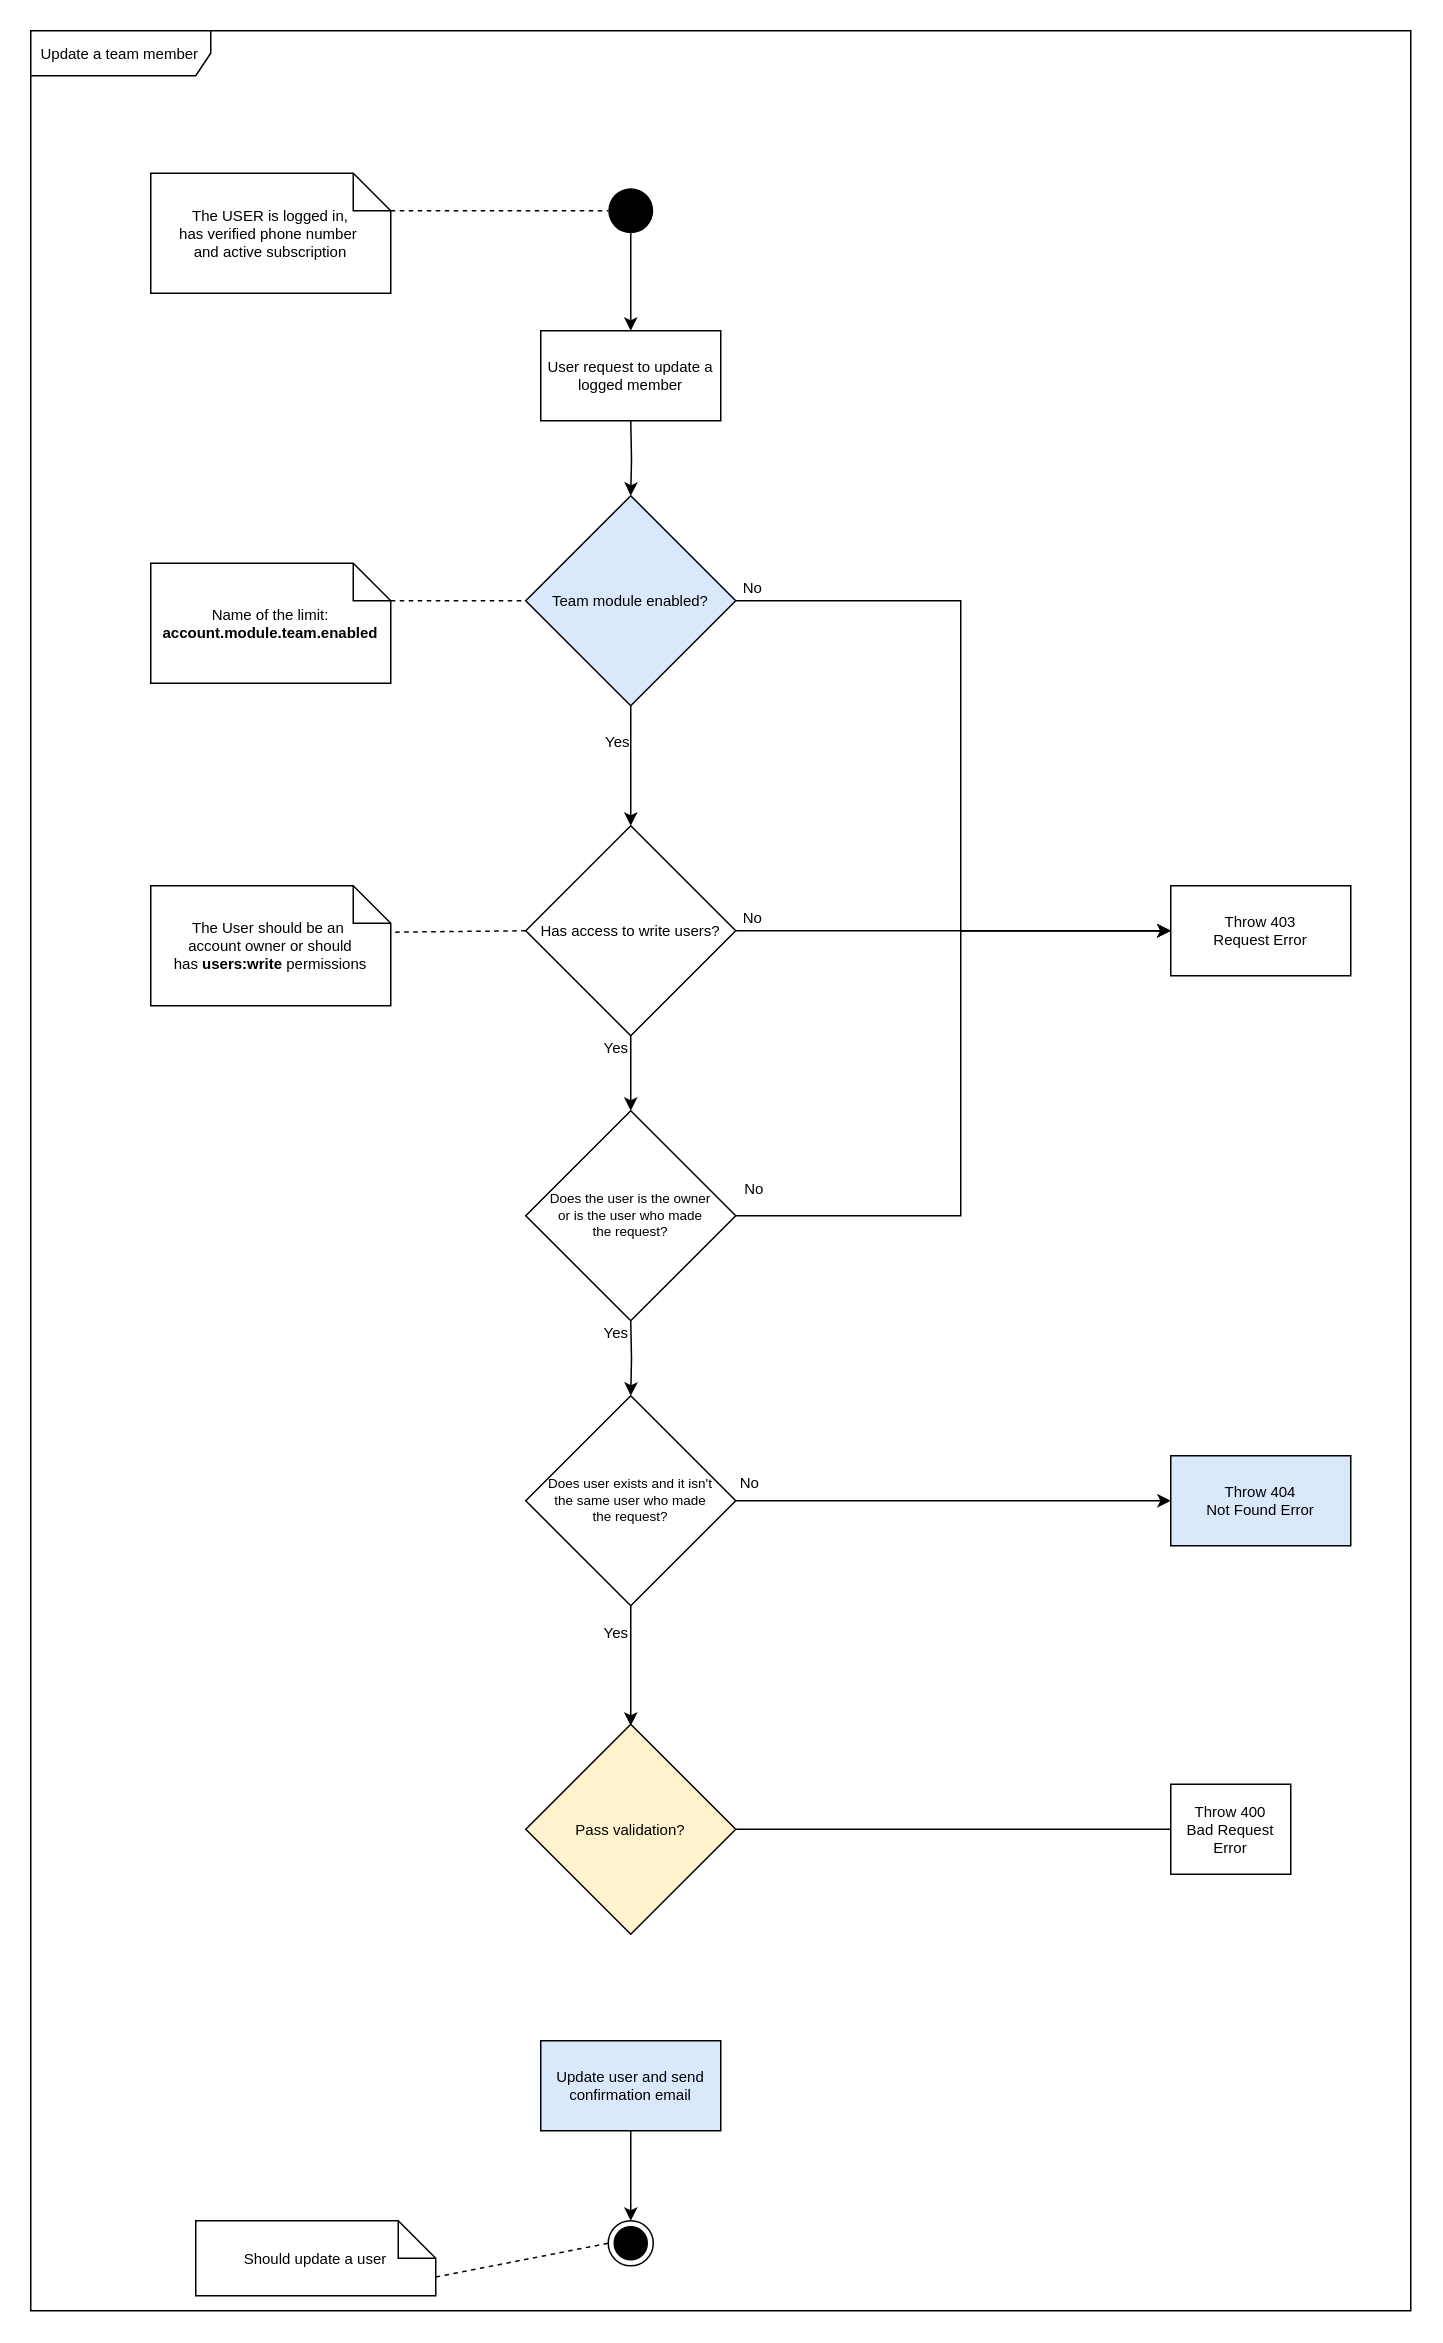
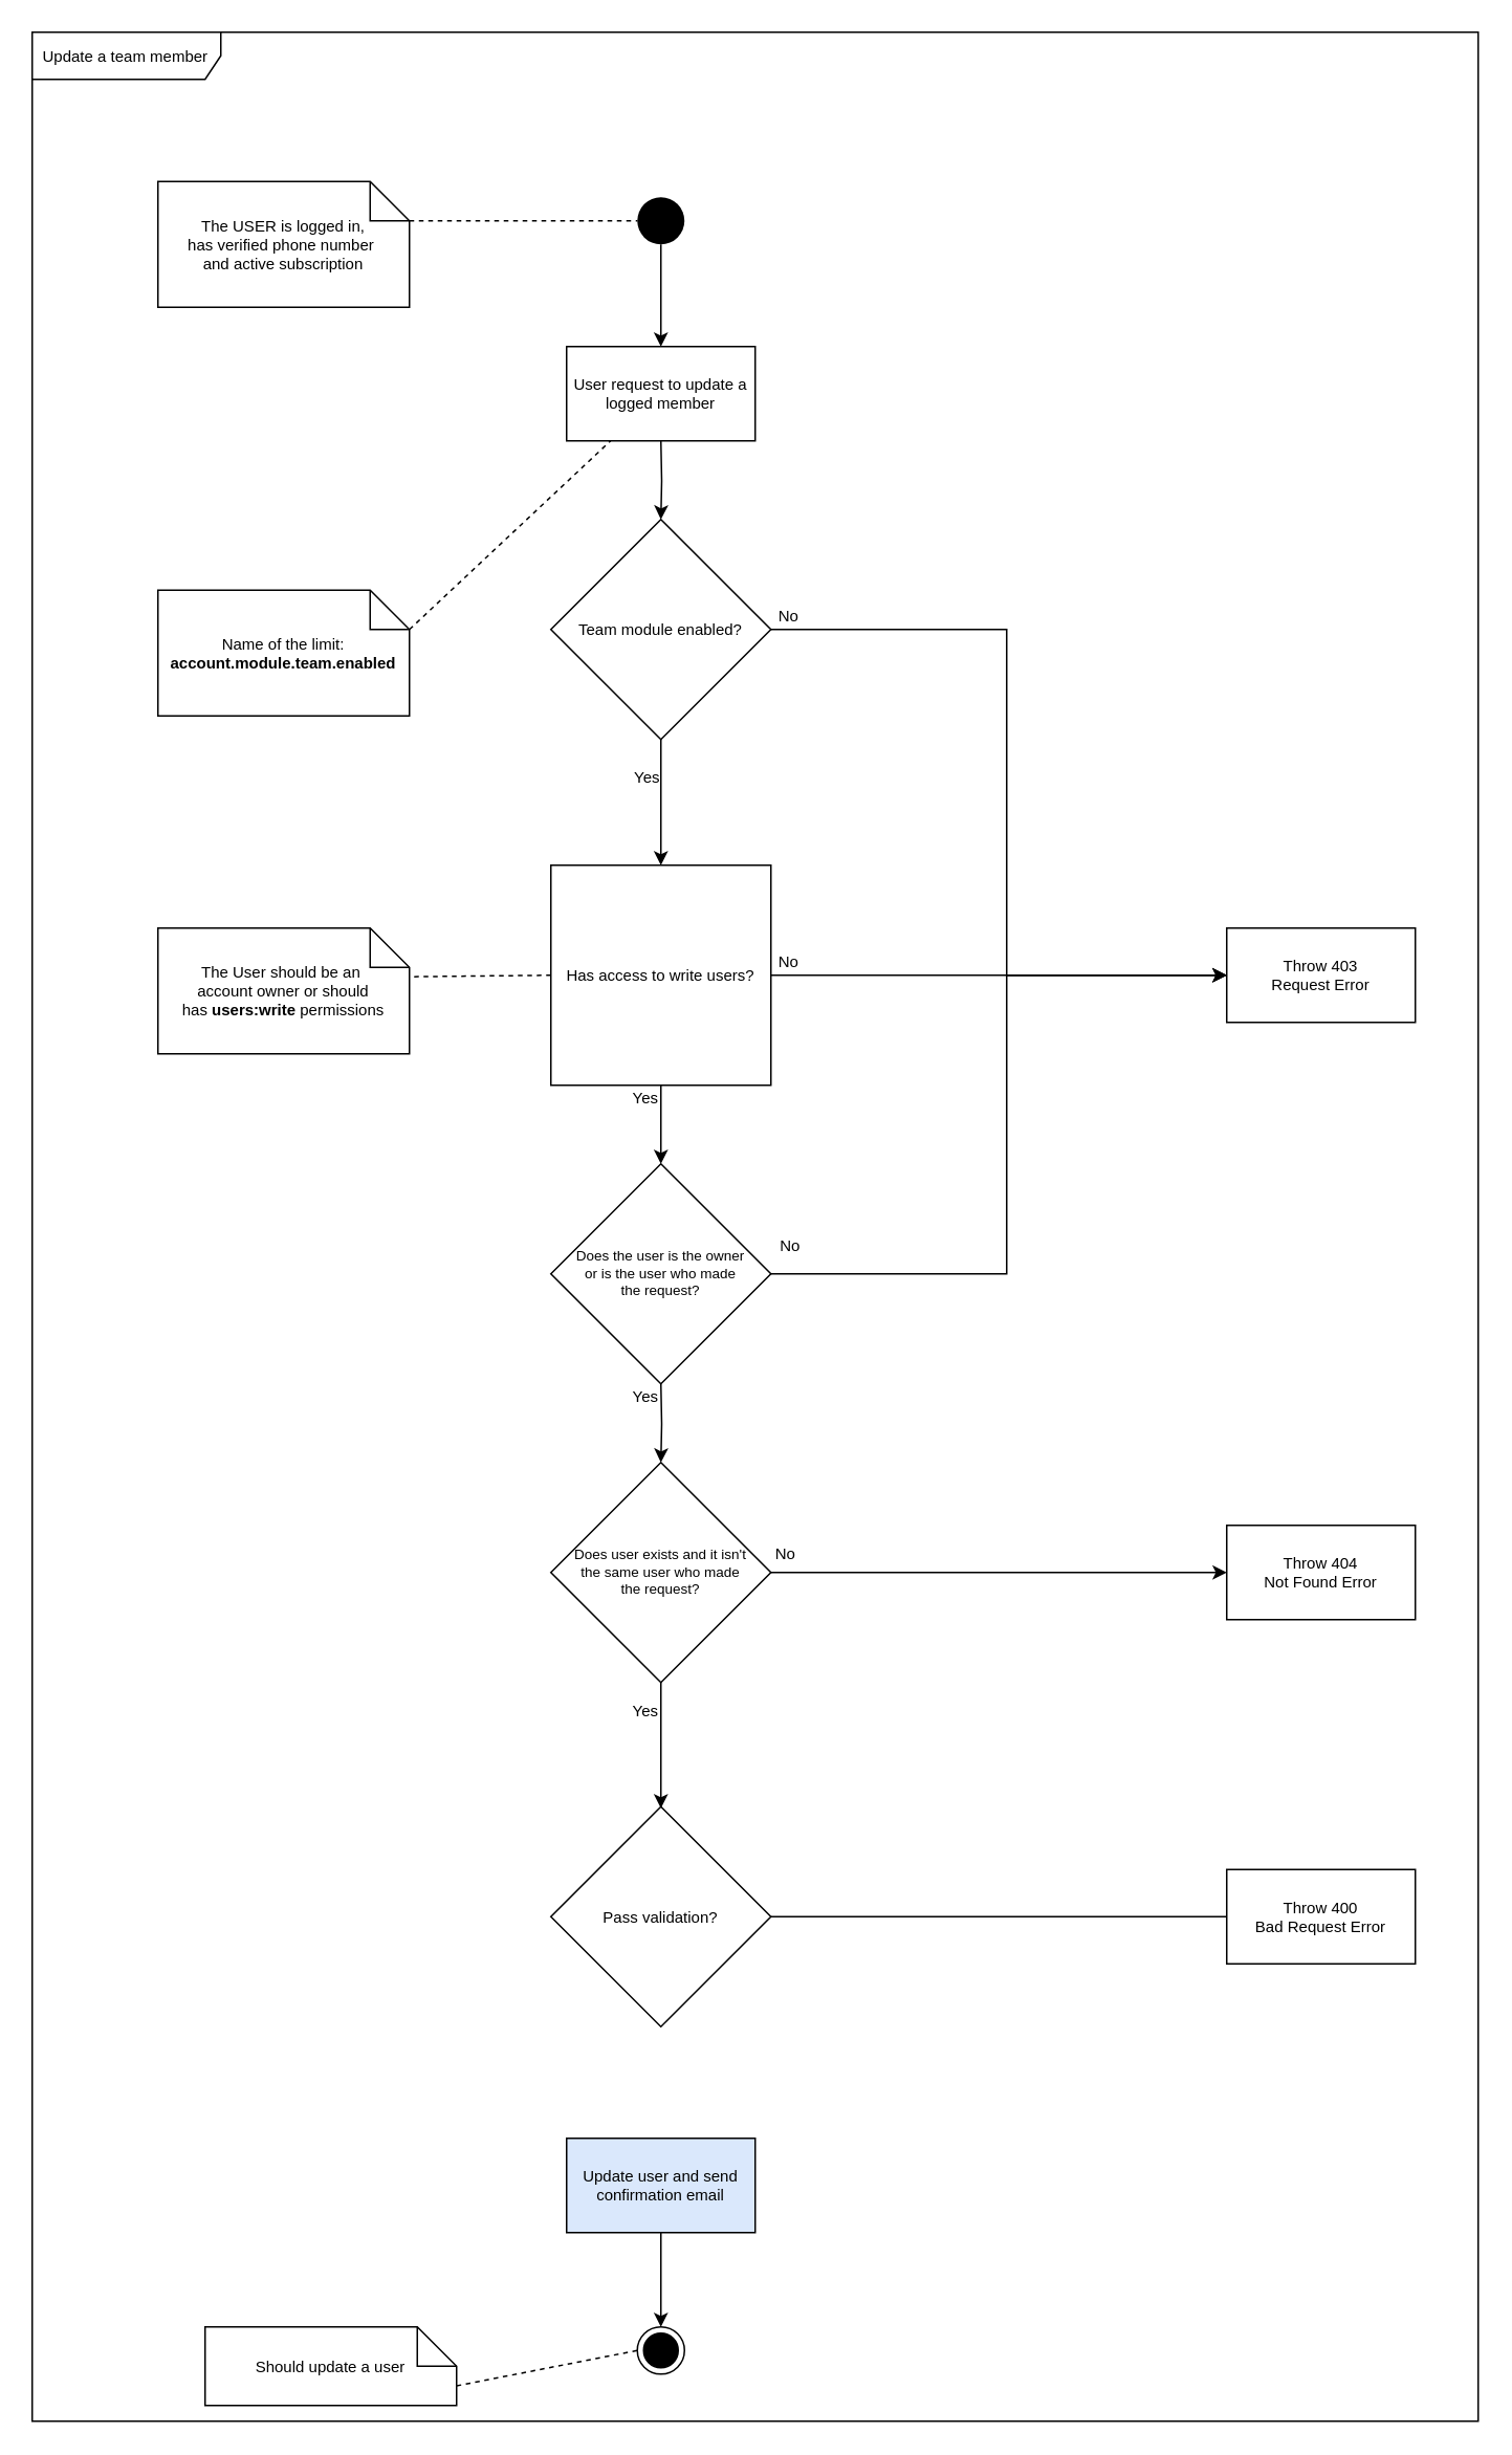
- <mxCell id="10" value="" style="endArrow=none;dashed=1;html=1;exitX=0;exitY=0;exitDx=160;exitDy=25;exitPerimeter=0;entryX=0;entryY=0.5;entryDx=0;entryDy=0;fontSize=10;" edge="1" parent="1" source="11" target="41"><mxGeometry width="50" height="50" relative="1" as="geometry"><mxPoint x="290" y="400" as="sourcePoint" /><mxPoint x="360" y="400" as="targetPoint" /></mxGeometry></mxCell>
+ <mxCell id="10" value="" style="endArrow=none;dashed=1;html=1;exitX=0;exitY=0;exitDx=160;exitDy=25;exitPerimeter=0;fontSize=10;" edge="1" parent="1" source="11" target="4"><mxGeometry width="50" height="50" relative="1" as="geometry"><mxPoint x="290" y="400" as="sourcePoint" /><mxPoint x="360" y="400" as="targetPoint" /></mxGeometry></mxCell>
- <mxCell id="41" value="&lt;font style=&quot;font-size: 10px&quot;&gt;Team module enabled?&lt;br style=&quot;font-size: 10px&quot;&gt;&lt;/font&gt;" style="rhombus;whiteSpace=wrap;html=1;fontSize=10;fillColor=#dae8fc;" vertex="1" parent="1"><mxGeometry x="350" y="330" width="140" height="140" as="geometry" /></mxCell>
+ <mxCell id="41" value="&lt;font style=&quot;font-size: 10px&quot;&gt;Team module enabled?&lt;br style=&quot;font-size: 10px&quot;&gt;&lt;/font&gt;" style="rhombus;whiteSpace=wrap;html=1;fontSize=10;" vertex="1" parent="1"><mxGeometry x="350" y="330" width="140" height="140" as="geometry" /></mxCell>
- <mxCell id="40" value="&lt;font style=&quot;font-size: 10px;&quot;&gt;Has access to write users?&lt;br style=&quot;font-size: 10px;&quot;&gt;&lt;/font&gt;" style="rhombus;whiteSpace=wrap;html=1;fontSize=10;" vertex="1" parent="1"><mxGeometry x="350" y="550" width="140" height="140" as="geometry" /></mxCell>
+ <mxCell id="40" value="&lt;font style=&quot;font-size: 10px;&quot;&gt;Has access to write users?&lt;br style=&quot;font-size: 10px;&quot;&gt;&lt;/font&gt;" style="whiteSpace=wrap;html=1;fontSize=10;rounded=0;" vertex="1" parent="1"><mxGeometry x="350" y="550" width="140" height="140" as="geometry" /></mxCell>
- <mxCell id="31" value="&lt;font style=&quot;font-size: 10px&quot;&gt;Throw 404&lt;br style=&quot;font-size: 10px&quot;&gt;Not Found Error&lt;/font&gt;" style="rounded=0;whiteSpace=wrap;html=1;fontSize=10;fillColor=#dae8fc;" vertex="1" parent="1"><mxGeometry x="780" y="970" width="120" height="60" as="geometry" /></mxCell>
+ <mxCell id="31" value="&lt;font style=&quot;font-size: 10px&quot;&gt;Throw 404&lt;br style=&quot;font-size: 10px&quot;&gt;Not Found Error&lt;/font&gt;" style="rounded=0;whiteSpace=wrap;html=1;fontSize=10;" vertex="1" parent="1"><mxGeometry x="780" y="970" width="120" height="60" as="geometry" /></mxCell>
- <mxCell id="43" value="&lt;font style=&quot;font-size: 10px;&quot;&gt;Pass validation?&lt;br style=&quot;font-size: 10px;&quot;&gt;&lt;/font&gt;" style="rhombus;whiteSpace=wrap;html=1;fontSize=10;fillColor=#fff2cc;" vertex="1" parent="1"><mxGeometry x="350" y="1149" width="140" height="140" as="geometry" /></mxCell>
+ <mxCell id="43" value="&lt;font style=&quot;font-size: 10px;&quot;&gt;Pass validation?&lt;br style=&quot;font-size: 10px;&quot;&gt;&lt;/font&gt;" style="rhombus;whiteSpace=wrap;html=1;fontSize=10;" vertex="1" parent="1"><mxGeometry x="350" y="1149" width="140" height="140" as="geometry" /></mxCell>
- <mxCell id="44" value="Throw 400&lt;br&gt;Bad Request Error" style="rounded=0;whiteSpace=wrap;html=1;fontSize=10;" vertex="1" parent="1"><mxGeometry x="780" y="1189" width="80" height="60" as="geometry" /></mxCell>
+ <mxCell id="44" value="Throw 400&lt;br&gt;Bad Request Error" style="rounded=0;whiteSpace=wrap;html=1;fontSize=10;" vertex="1" parent="1"><mxGeometry x="780" y="1189" width="120" height="60" as="geometry" /></mxCell>
